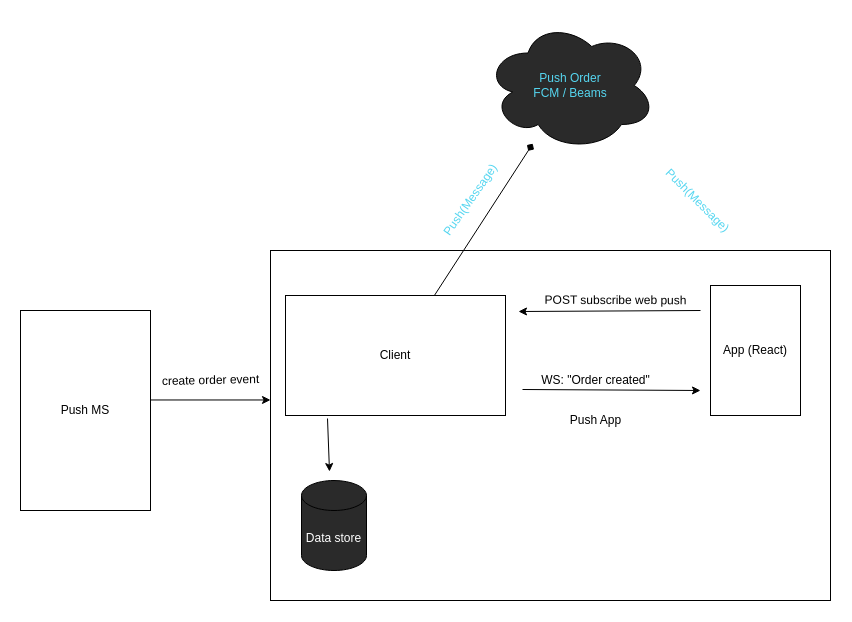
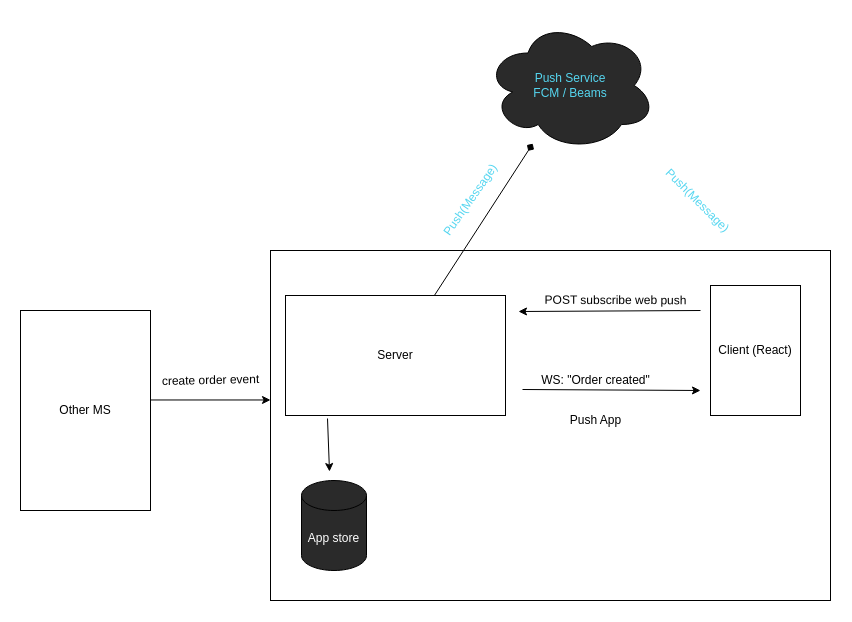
- <mxCell id="13" value="Push Order&lt;br&gt;FCM / Beams" style="ellipse;shape=cloud;whiteSpace=wrap;html=1;comic=0;sketch=0;fontColor=#56D6F0;fillColor=#2A2A2A;" vertex="1" parent="1"><mxGeometry x="485" y="20" width="170" height="130" as="geometry" /></mxCell>
+ <mxCell id="13" value="Push Service&lt;br&gt;FCM / Beams" style="ellipse;shape=cloud;whiteSpace=wrap;html=1;comic=0;sketch=0;fontColor=#56D6F0;fillColor=#2A2A2A;" vertex="1" parent="1"><mxGeometry x="485" y="20" width="170" height="130" as="geometry" /></mxCell>
- <mxCell id="4" value="App (React)" style="rounded=0;whiteSpace=wrap;html=1;" vertex="1" parent="1"><mxGeometry x="710" y="285" width="90" height="130" as="geometry" /></mxCell>
+ <mxCell id="4" value="Client (React)" style="rounded=0;whiteSpace=wrap;html=1;" vertex="1" parent="1"><mxGeometry x="710" y="285" width="90" height="130" as="geometry" /></mxCell>
- <mxCell id="5" value="Client" style="rounded=0;whiteSpace=wrap;html=1;" vertex="1" parent="1"><mxGeometry x="285" y="295" width="220" height="120" as="geometry" /></mxCell>
+ <mxCell id="5" value="Server" style="rounded=0;whiteSpace=wrap;html=1;" vertex="1" parent="1"><mxGeometry x="285" y="295" width="220" height="120" as="geometry" /></mxCell>
- <mxCell id="3" value="Push MS" style="rounded=0;whiteSpace=wrap;html=1;" vertex="1" parent="1"><mxGeometry x="20" y="310" width="130" height="200" as="geometry" /></mxCell>
+ <mxCell id="3" value="Other MS" style="rounded=0;whiteSpace=wrap;html=1;" vertex="1" parent="1"><mxGeometry x="20" y="310" width="130" height="200" as="geometry" /></mxCell>
- <mxCell id="17" value="&lt;font color=&quot;#ffffff&quot;&gt;Data store&lt;/font&gt;" style="shape=cylinder3;whiteSpace=wrap;html=1;boundedLbl=1;backgroundOutline=1;size=15;comic=0;sketch=0;fontColor=#56D6F0;fillColor=#2A2A2A;" vertex="1" parent="1"><mxGeometry x="301" y="480" width="65" height="90" as="geometry" /></mxCell>
+ <mxCell id="17" value="&lt;font color=&quot;#ffffff&quot;&gt;App store&lt;/font&gt;" style="shape=cylinder3;whiteSpace=wrap;html=1;boundedLbl=1;backgroundOutline=1;size=15;comic=0;sketch=0;fontColor=#56D6F0;fillColor=#2A2A2A;" vertex="1" parent="1"><mxGeometry x="301" y="480" width="65" height="90" as="geometry" /></mxCell>
